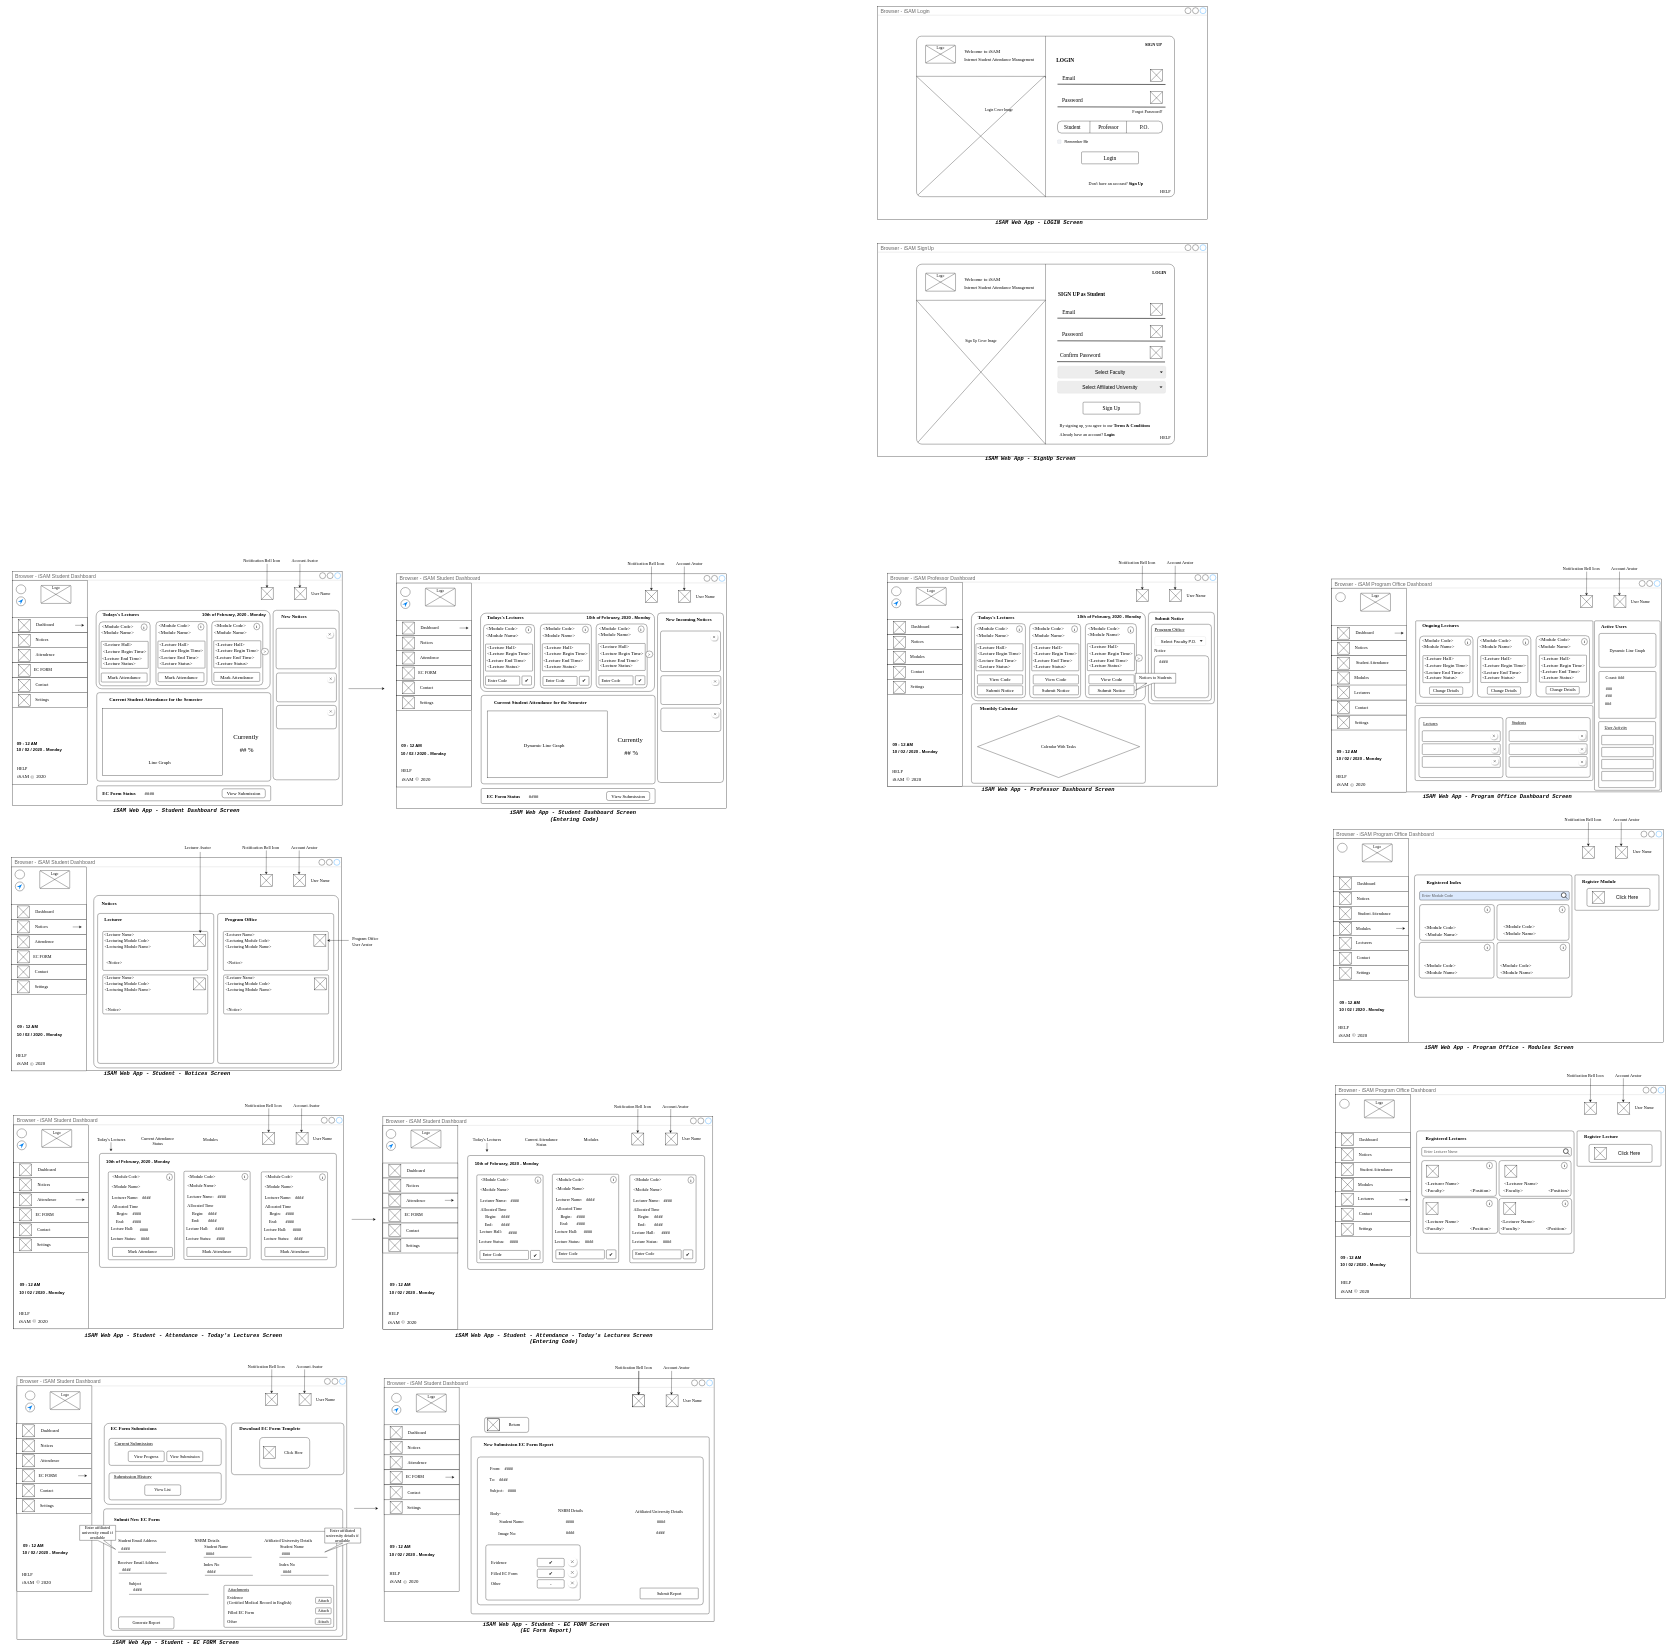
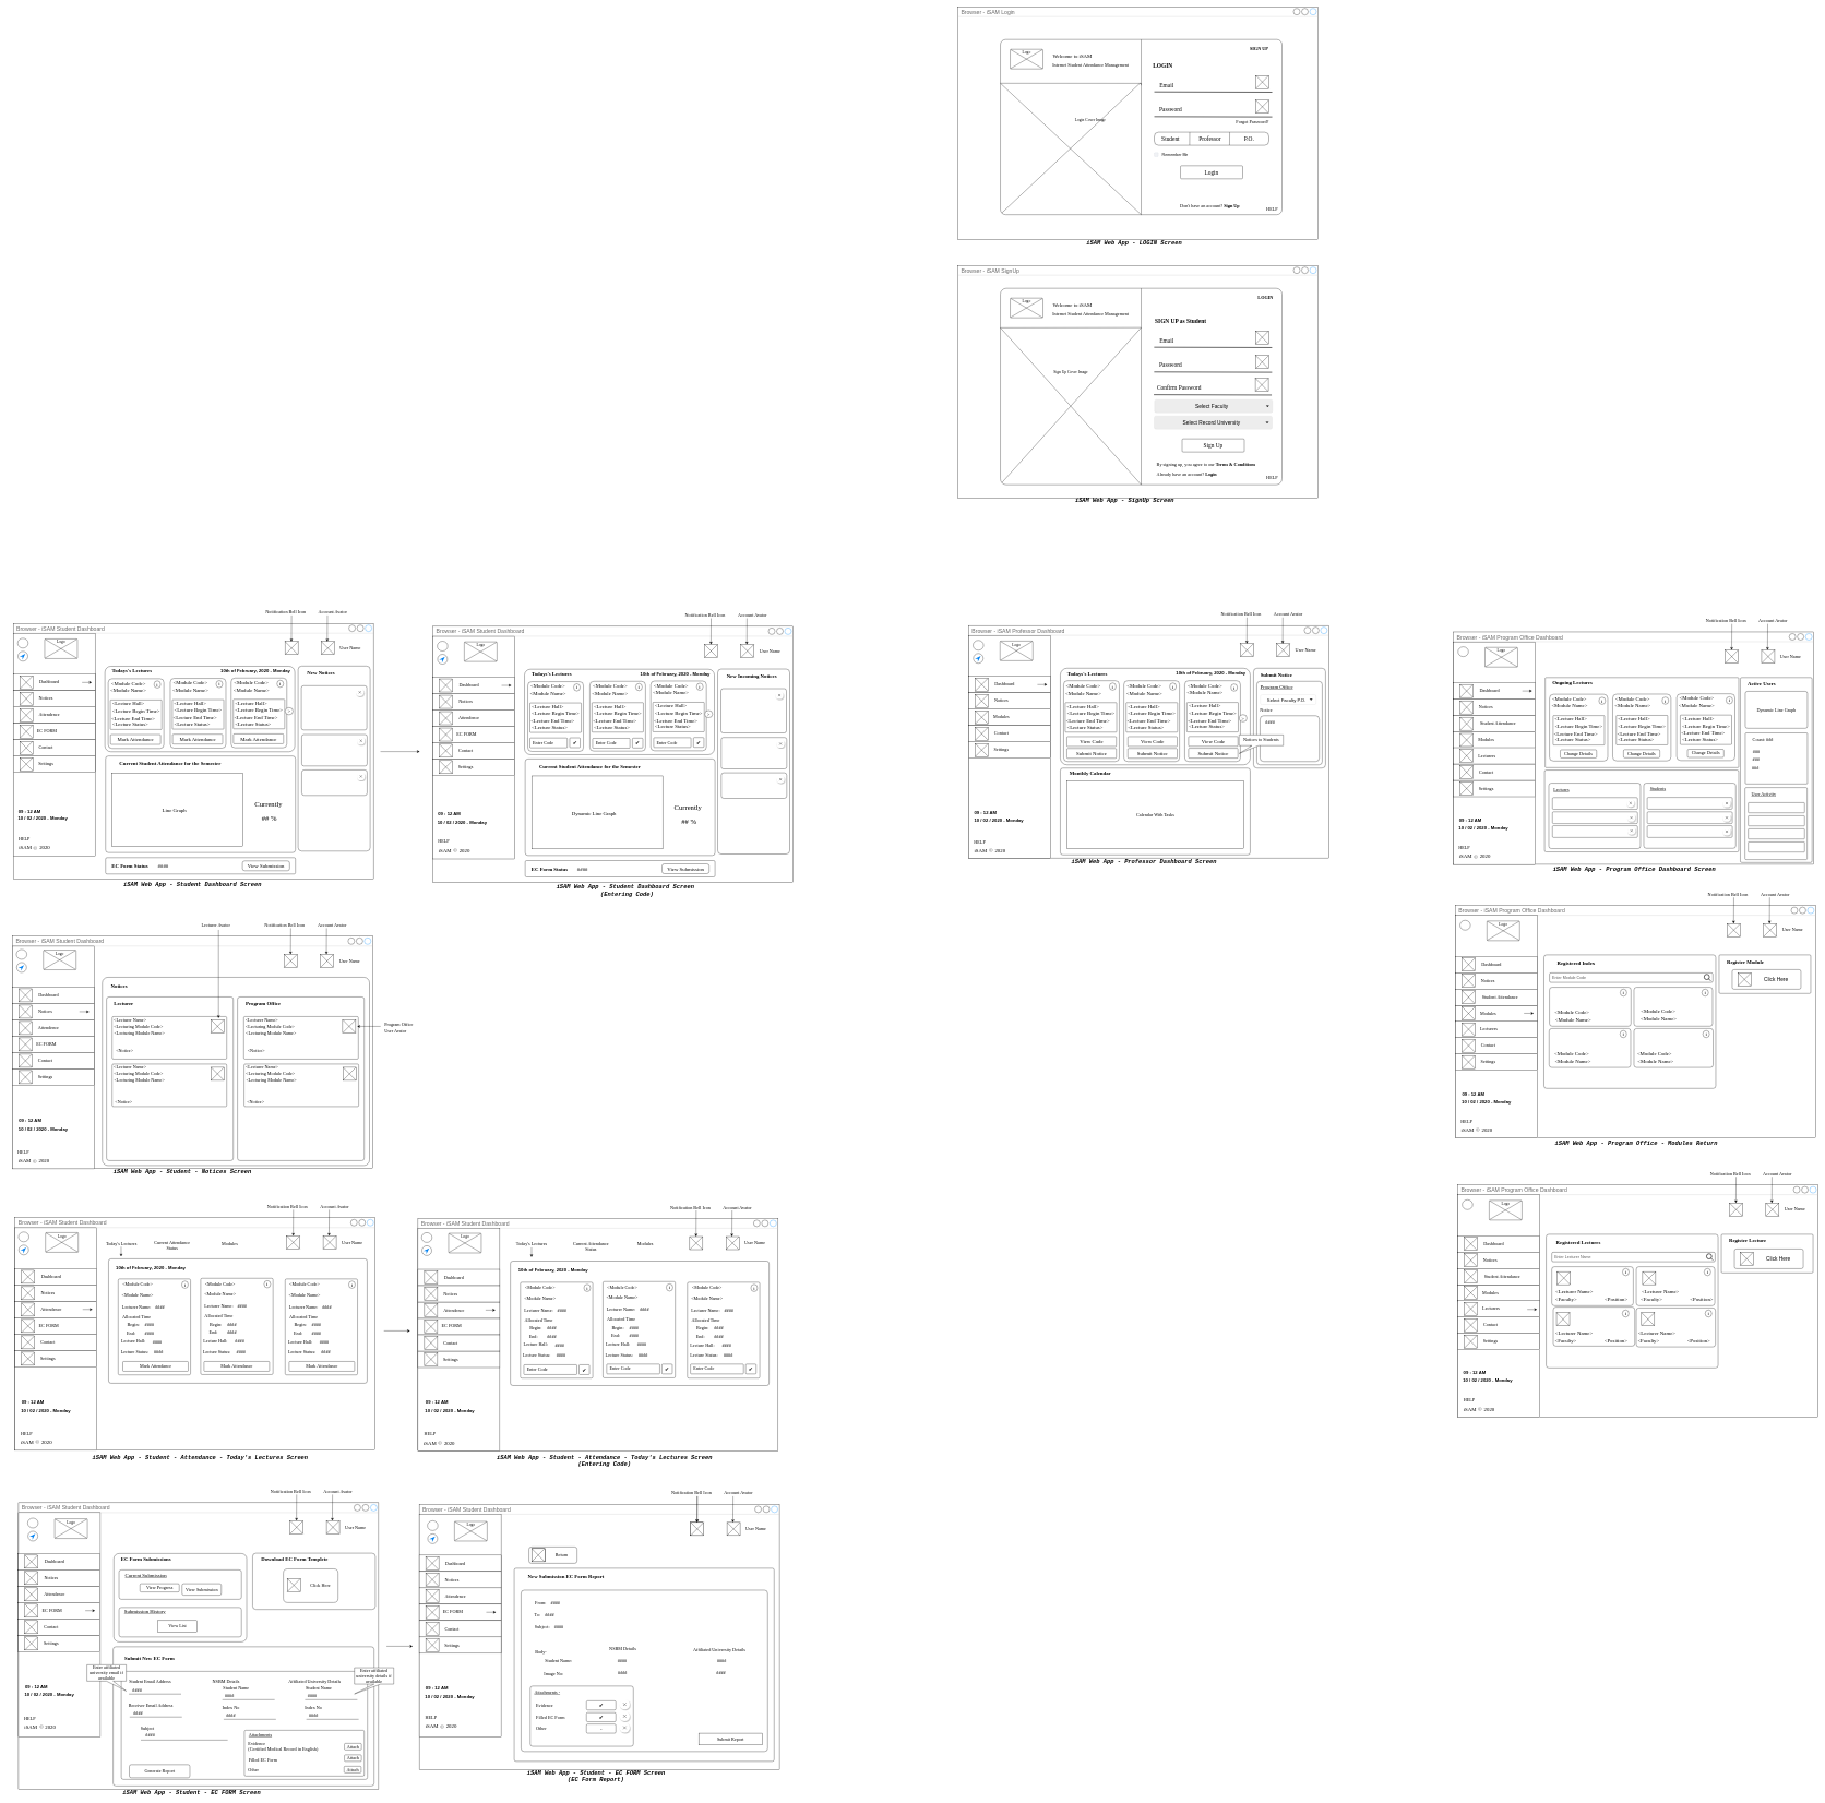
- <mxCell id="36" value="Don't have an account?&lt;b&gt; Sign Up&lt;/b&gt;" style="text;html=1;strokeColor=none;fillColor=none;align=center;verticalAlign=middle;whiteSpace=wrap;rounded=0;fontFamily=Times New Roman;fontSize=14;" parent="1" vertex="1"><mxGeometry x="3610" y="603" width="220" height="20" as="geometry" /></mxCell>
+ <mxCell id="36" value="Don't have an account?&lt;b&gt; Sign Up&lt;/b&gt;" style="text;html=1;strokeColor=none;fillColor=none;align=center;verticalAlign=middle;whiteSpace=wrap;rounded=0;fontFamily=Times New Roman;fontSize=14;" parent="1" vertex="1"><mxGeometry x="3585" y="618" width="220" height="20" as="geometry" /></mxCell>
- <mxCell id="70" value="Select Affiliated University" style="html=1;shadow=0;dashed=0;shape=mxgraph.bootstrap.rrect;rSize=5;strokeColor=#dddddd;spacingRight=10;fontSize=16;whiteSpace=wrap;align=center;fillColor=#EDEDED;" parent="1" vertex="1"><mxGeometry x="3525" y="1270" width="360" height="40" as="geometry" /></mxCell>
+ <mxCell id="70" value="Select Record University" style="html=1;shadow=0;dashed=0;shape=mxgraph.bootstrap.rrect;rSize=5;strokeColor=#dddddd;spacingRight=10;fontSize=16;whiteSpace=wrap;align=center;fillColor=#EDEDED;" parent="1" vertex="1"><mxGeometry x="3525" y="1270" width="360" height="40" as="geometry" /></mxCell>
- <mxCell id="711" value="&lt;font face=&quot;Times New Roman&quot; style=&quot;font-size: 14px&quot;&gt;Calendar With Tasks&lt;/font&gt;" style="rhombus;whiteSpace=wrap;html=1;strokeColor=#000000;fillColor=#FFFFFF;fontFamily=Tahoma;fontSize=16;" parent="1" vertex="1"><mxGeometry x="3258" y="2385.5" width="541" height="206" as="geometry" /></mxCell>
+ <mxCell id="711" value="&lt;font face=&quot;Times New Roman&quot; style=&quot;font-size: 14px&quot;&gt;Calendar With Tasks&lt;/font&gt;" style="rounded=0;whiteSpace=wrap;html=1;strokeColor=#000000;fillColor=#FFFFFF;fontFamily=Tahoma;fontSize=16;" parent="1" vertex="1"><mxGeometry x="3258" y="2385.5" width="541" height="206" as="geometry" /></mxCell>
- <mxCell id="116" value="Line Graph" style="text;html=1;strokeColor=none;fillColor=none;align=center;verticalAlign=middle;whiteSpace=wrap;rounded=0;fontFamily=Times New Roman;fontSize=16;" parent="1" vertex="1"><mxGeometry x="462" y="2530" width="140" height="20" as="geometry" /></mxCell>
+ <mxCell id="116" value="Line Graph" style="text;html=1;strokeColor=none;fillColor=none;align=center;verticalAlign=middle;whiteSpace=wrap;rounded=0;fontFamily=Times New Roman;fontSize=16;" parent="1" vertex="1"><mxGeometry x="462" y="2465" width="140" height="20" as="geometry" /></mxCell>
- <mxCell id="1107" value="&lt;font color=&quot;#575757&quot;&gt;&amp;nbsp; Enter Module Code&lt;/font&gt;" style="rounded=1;whiteSpace=wrap;html=1;align=left;fillColor=#dae8fc;" vertex="1" parent="1"><mxGeometry x="4732" y="2971" width="499" height="29" as="geometry" /></mxCell>
+ <mxCell id="1107" value="&lt;font color=&quot;#575757&quot;&gt;&amp;nbsp; Enter Module Code&lt;/font&gt;" style="rounded=1;whiteSpace=wrap;html=1;align=left;" vertex="1" parent="1"><mxGeometry x="4732" y="2971" width="499" height="29" as="geometry" /></mxCell>
- <mxCell id="1089" value="&lt;font style=&quot;font-size: 18px&quot;&gt;&lt;span style=&quot;font-size: 18px&quot;&gt;iSAM Web App - Program Office - Modules Screen&amp;nbsp;&lt;/span&gt;&lt;/font&gt;" style="text;html=1;strokeColor=none;fillColor=none;align=center;verticalAlign=middle;whiteSpace=wrap;rounded=0;fontFamily=Courier New;fontSize=18;fontStyle=3" parent="1" vertex="1"><mxGeometry x="4732" y="3481" width="541" height="20" as="geometry" /></mxCell>
+ <mxCell id="1089" value="&lt;font style=&quot;font-size: 18px&quot;&gt;&lt;span style=&quot;font-size: 18px&quot;&gt;iSAM Web App - Program Office - Modules Return&amp;nbsp;&lt;/span&gt;&lt;/font&gt;" style="text;html=1;strokeColor=none;fillColor=none;align=center;verticalAlign=middle;whiteSpace=wrap;rounded=0;fontFamily=Courier New;fontSize=18;fontStyle=3" parent="1" vertex="1"><mxGeometry x="4732" y="3481" width="541" height="20" as="geometry" /></mxCell>
- <mxCell id="400" value="View Progress" style="rounded=1;whiteSpace=wrap;html=1;strokeColor=#000000;fillColor=#FFFFFF;fontFamily=Times New Roman;fontSize=14;" parent="1" vertex="1"><mxGeometry x="427" y="4837" width="120" height="35" as="geometry" /></mxCell>
+ <mxCell id="400" value="View Progress" style="rounded=1;whiteSpace=wrap;html=1;strokeColor=#000000;fillColor=#FFFFFF;fontFamily=Times New Roman;fontSize=14;" parent="1" vertex="1"><mxGeometry x="427" y="4837" width="120" height="25" as="geometry" /></mxCell>
- <mxCell id="403" value="View List" style="rounded=1;whiteSpace=wrap;html=1;strokeColor=#000000;fillColor=#FFFFFF;fontFamily=Times New Roman;fontSize=14;" parent="1" vertex="1"><mxGeometry x="482" y="4949.5" width="120" height="35" as="geometry" /></mxCell>
+ <mxCell id="403" value="View List" style="whiteSpace=wrap;html=1;strokeColor=#000000;fillColor=#FFFFFF;fontFamily=Times New Roman;fontSize=14;rounded=0;" parent="1" vertex="1"><mxGeometry x="482" y="4949.5" width="120" height="35" as="geometry" /></mxCell>
+ <mxCell id="503" value="Attachments -" style="text;html=1;strokeColor=none;fillColor=none;align=center;verticalAlign=middle;whiteSpace=wrap;rounded=0;fontFamily=Times New Roman;fontSize=14;fontStyle=4" parent="1" vertex="1"><mxGeometry x="1618" y="5158.5" width="106" height="20" as="geometry" /></mxCell>
- <mxCell id="516" value="Submit Report" style="rounded=1;whiteSpace=wrap;html=1;strokeColor=#000000;fillColor=#FFFFFF;fontFamily=Times New Roman;fontSize=14;arcSize=7;" parent="1" vertex="1"><mxGeometry x="2133.5" y="5293.5" width="194" height="36" as="geometry" /></mxCell>
+ <mxCell id="516" value="Submit Report" style="whiteSpace=wrap;html=1;strokeColor=#000000;fillColor=#FFFFFF;fontFamily=Times New Roman;fontSize=14;arcSize=7;rounded=0;" parent="1" vertex="1"><mxGeometry x="2133.5" y="5293.5" width="194" height="36" as="geometry" /></mxCell>
